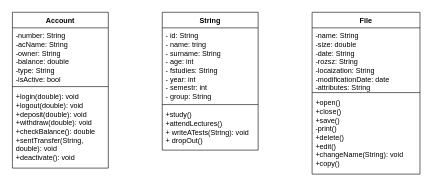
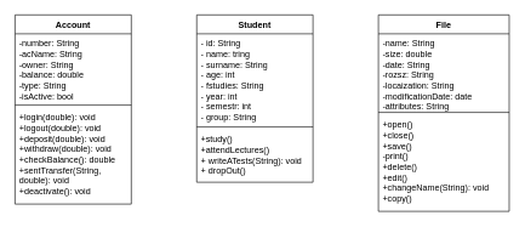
- <mxCell id="10" value="String" style="swimlane;fontStyle=1;align=center;verticalAlign=top;childLayout=stackLayout;horizontal=1;startSize=26;horizontalStack=0;resizeParent=1;resizeParentMax=0;resizeLast=0;collapsible=1;marginBottom=0;whiteSpace=wrap;html=1;" vertex="1" parent="1"><mxGeometry x="270" y="20" width="160" height="230" as="geometry" /></mxCell>
+ <mxCell id="10" value="Student" style="swimlane;fontStyle=1;align=center;verticalAlign=top;childLayout=stackLayout;horizontal=1;startSize=26;horizontalStack=0;resizeParent=1;resizeParentMax=0;resizeLast=0;collapsible=1;marginBottom=0;whiteSpace=wrap;html=1;" vertex="1" parent="1"><mxGeometry x="270" y="20" width="160" height="230" as="geometry" /></mxCell>
